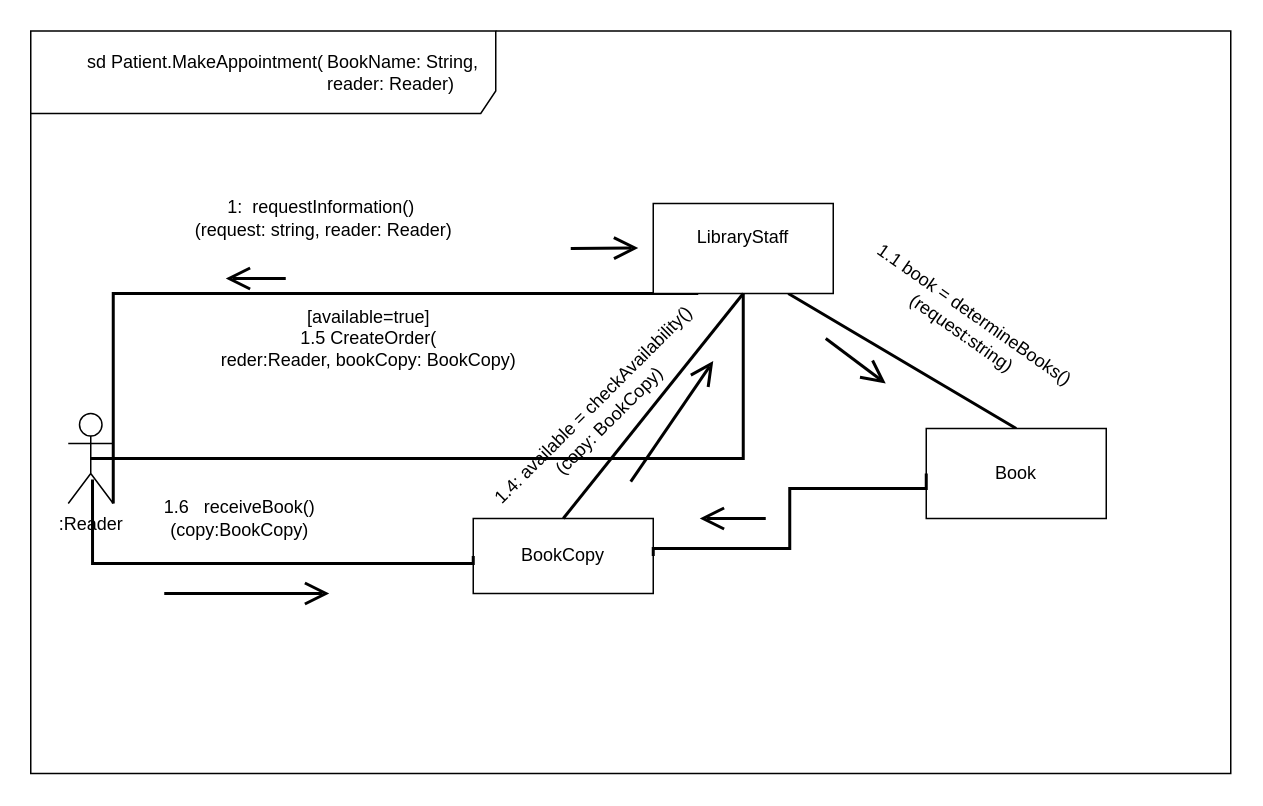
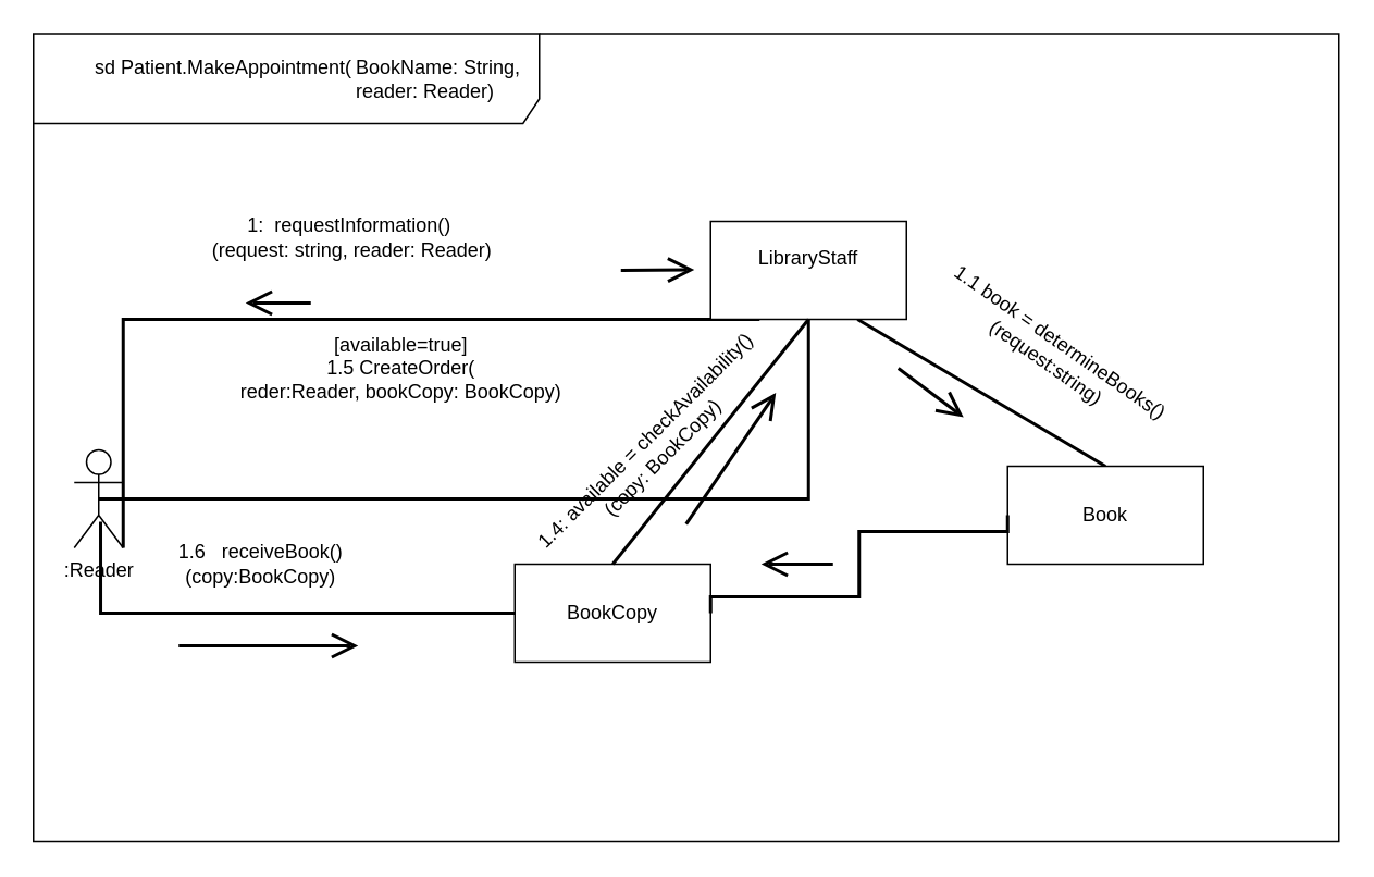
- <mxCell id="11" value="BookCopy" style="html=1;whiteSpace=wrap;" parent="7" vertex="1"><mxGeometry x="295" y="325" width="120" height="50" as="geometry" /></mxCell>
+ <mxCell id="11" value="BookCopy" style="html=1;whiteSpace=wrap;" parent="7" vertex="1"><mxGeometry x="295" y="325" width="120" height="60" as="geometry" /></mxCell>
